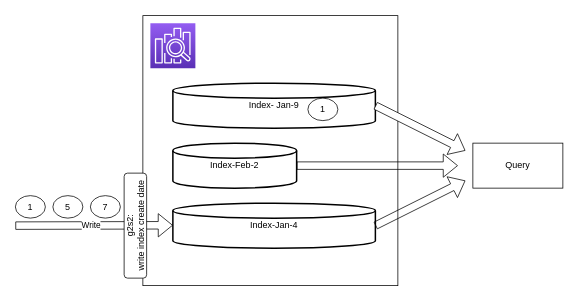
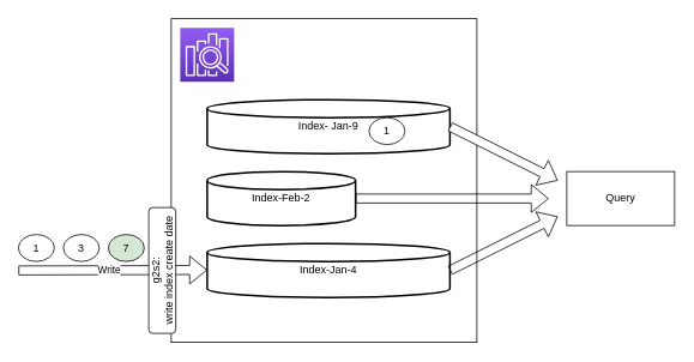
- <mxCell id="11" value="5" style="ellipse;whiteSpace=wrap;html=1;" parent="1" vertex="1"><mxGeometry x="70" y="260" width="40" height="30" as="geometry" /></mxCell>
+ <mxCell id="11" value="3" style="ellipse;whiteSpace=wrap;html=1;" parent="1" vertex="1"><mxGeometry x="70" y="260" width="40" height="30" as="geometry" /></mxCell>
- <mxCell id="12" value="7" style="ellipse;whiteSpace=wrap;html=1;" parent="1" vertex="1"><mxGeometry x="120" y="260" width="40" height="30" as="geometry" /></mxCell>
+ <mxCell id="12" value="7" style="ellipse;whiteSpace=wrap;html=1;fillColor=#d5e8d4;" parent="1" vertex="1"><mxGeometry x="120" y="260" width="40" height="30" as="geometry" /></mxCell>
